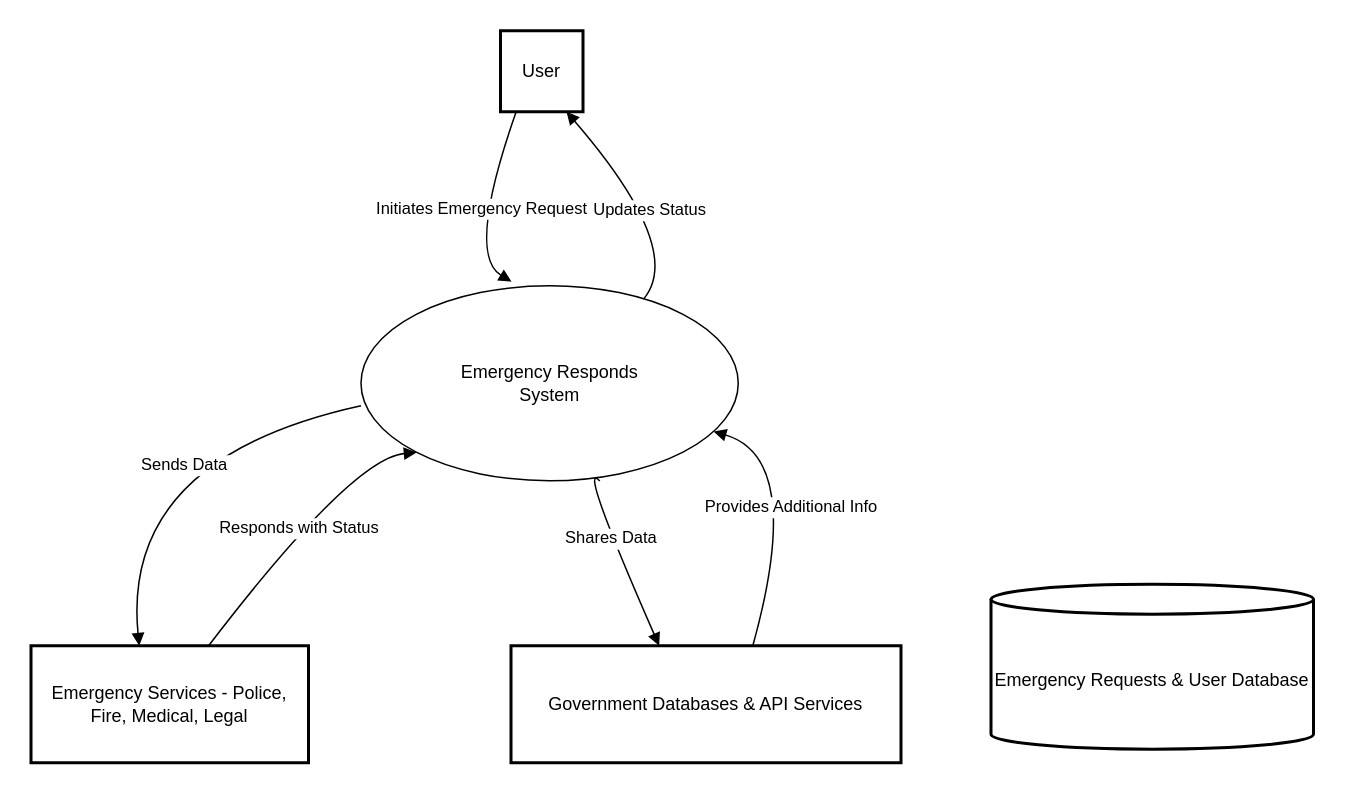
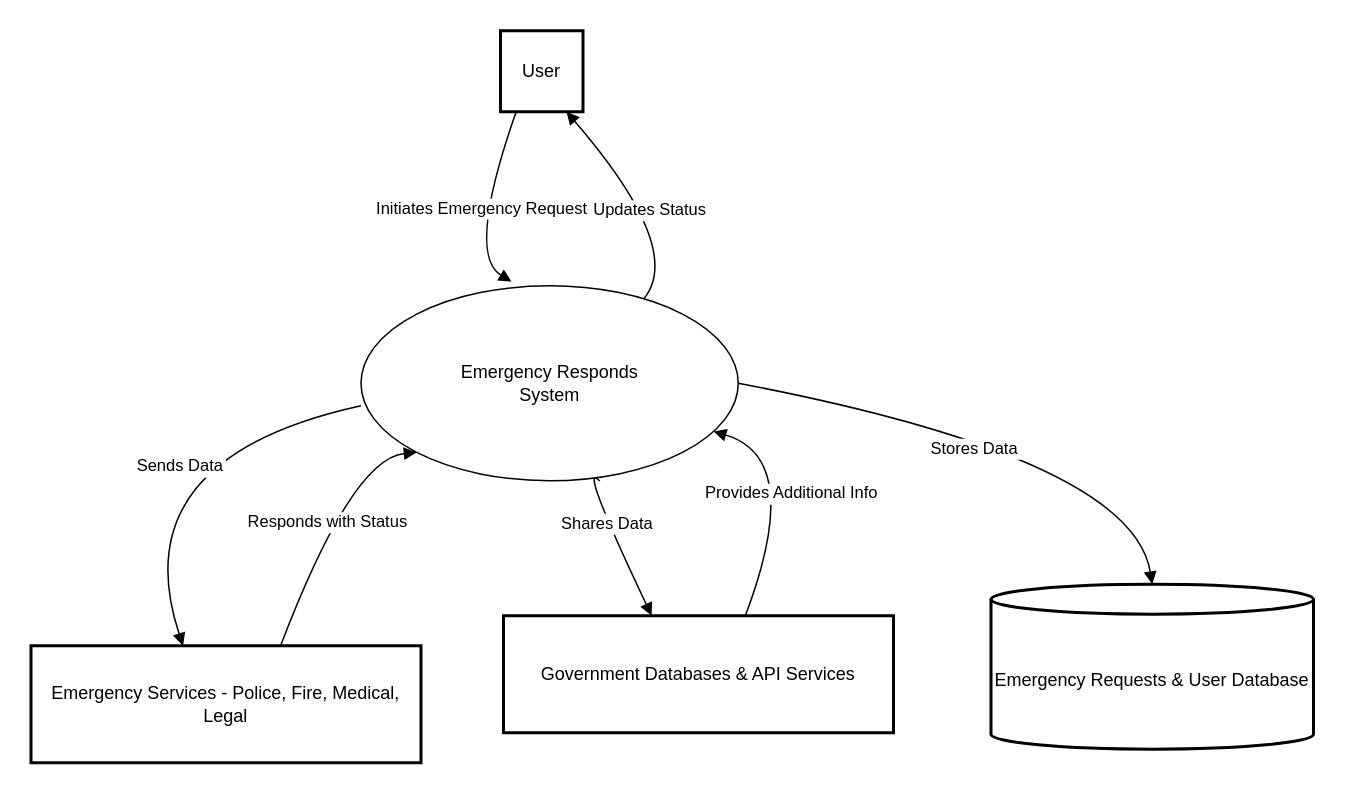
+ <mxCell id="12" value="Stores Data" style="curved=1;startArrow=none;endArrow=block;entryX=0.5;entryY=0;rounded=0;exitX=1;exitY=0.5;exitDx=0;exitDy=0;" edge="1" parent="1" source="13" target="5"><mxGeometry x="-0.077" y="-13" relative="1" as="geometry"><Array as="points"><mxPoint x="754" y="305" /></Array><mxPoint x="540" y="290" as="sourcePoint" /><mxPoint as="offset" /></mxGeometry></mxCell>
- <mxCell id="3" value="Emergency Services - Police, Fire, Medical, Legal" style="whiteSpace=wrap;strokeWidth=2;" vertex="1" parent="1"><mxGeometry x="20" y="430" width="185" height="78" as="geometry" /></mxCell>
+ <mxCell id="3" value="Emergency Services - Police, Fire, Medical, Legal" style="whiteSpace=wrap;strokeWidth=2;" vertex="1" parent="1"><mxGeometry x="20" y="430" width="260" height="78" as="geometry" /></mxCell>
- <mxCell id="4" value="Government Databases &amp; API Services" style="whiteSpace=wrap;strokeWidth=2;" vertex="1" parent="1"><mxGeometry x="340" y="430" width="260" height="78" as="geometry" /></mxCell>
+ <mxCell id="4" value="Government Databases &amp; API Services" style="whiteSpace=wrap;strokeWidth=2;" vertex="1" parent="1"><mxGeometry x="335" y="410" width="260" height="78" as="geometry" /></mxCell>
